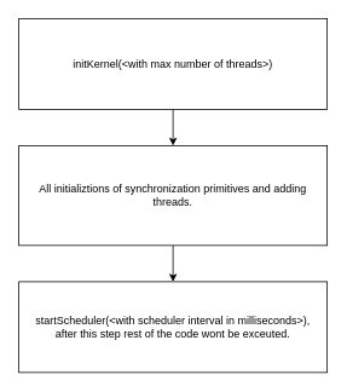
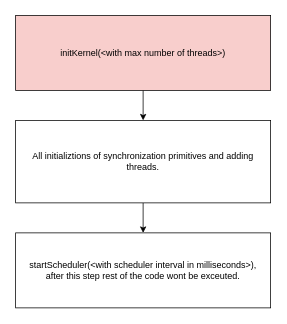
- <mxCell id="3" value="initKernel(&amp;lt;with max number of threads&amp;gt;)" style="rounded=0;whiteSpace=wrap;html=1;" vertex="1" parent="1"><mxGeometry x="20" y="20" width="340" height="100" as="geometry" /></mxCell>
+ <mxCell id="3" value="initKernel(&amp;lt;with max number of threads&amp;gt;)" style="rounded=0;whiteSpace=wrap;html=1;fillColor=#f8cecc;" vertex="1" parent="1"><mxGeometry x="20" y="20" width="340" height="100" as="geometry" /></mxCell>
